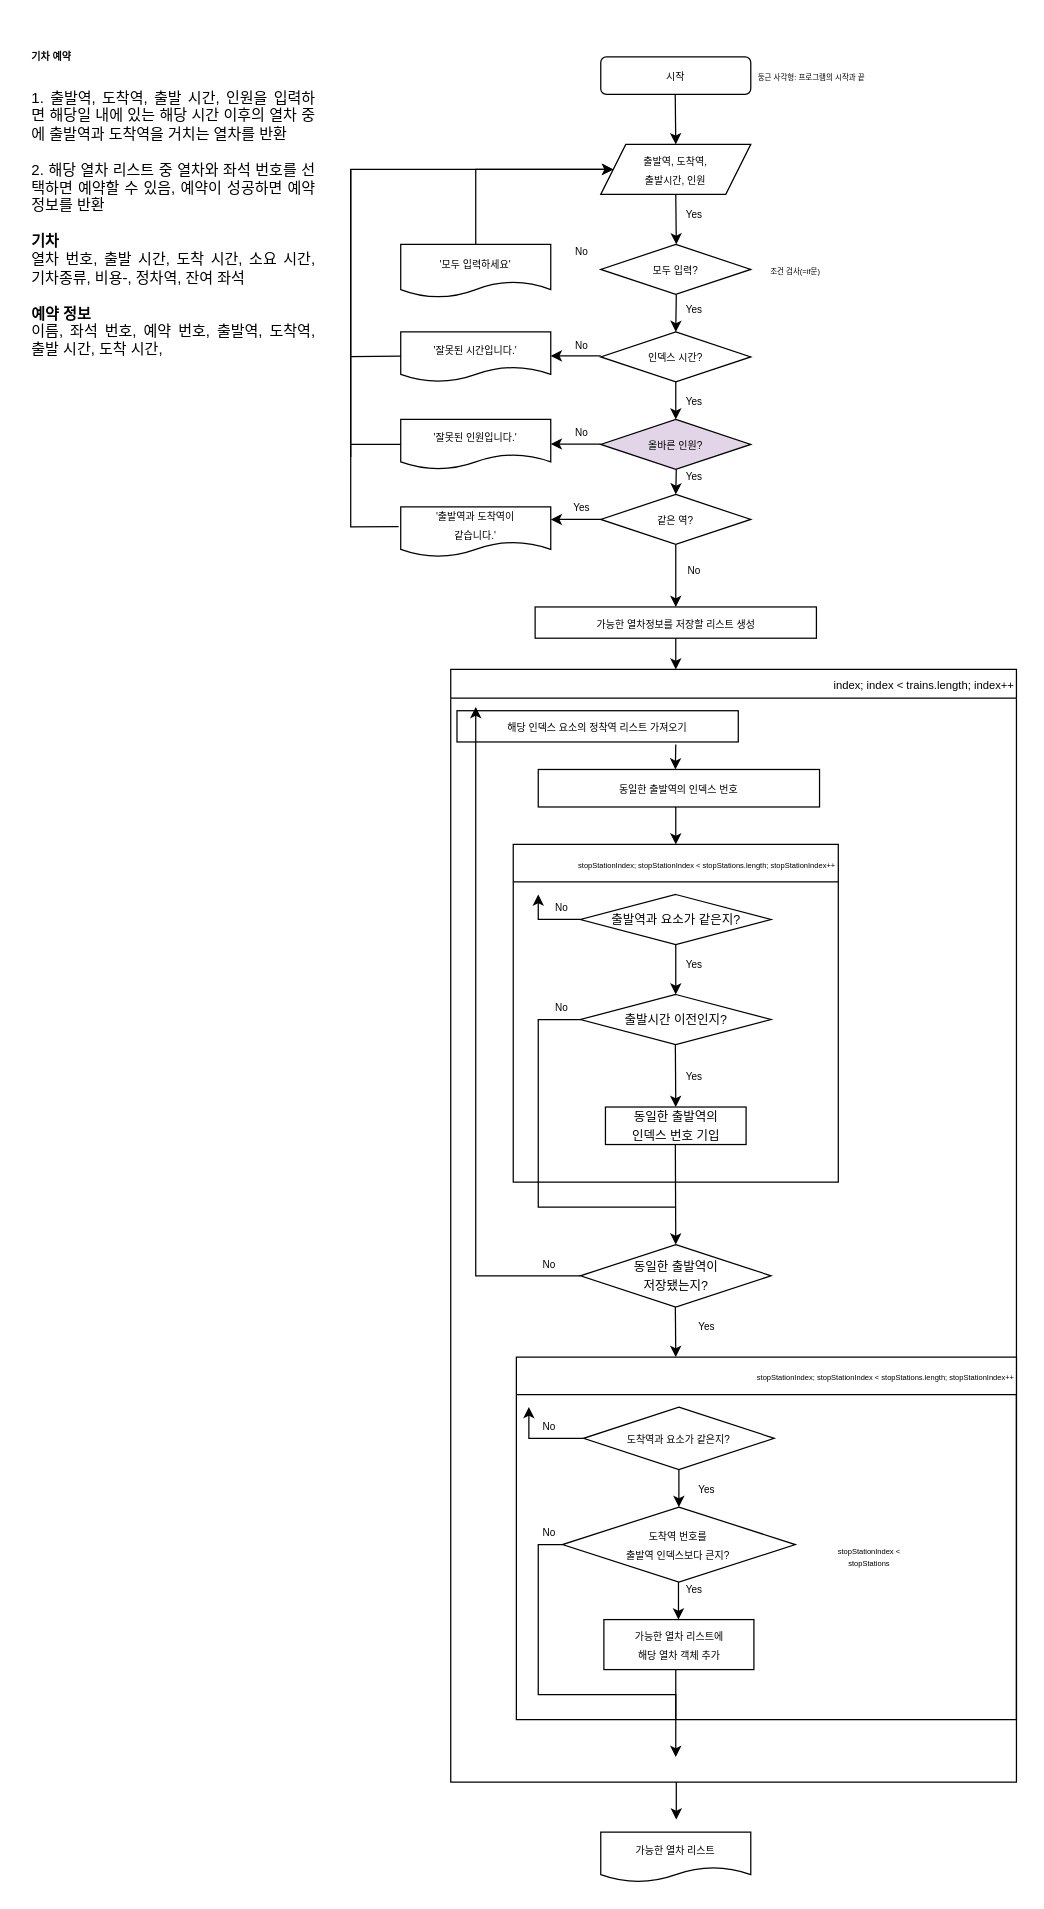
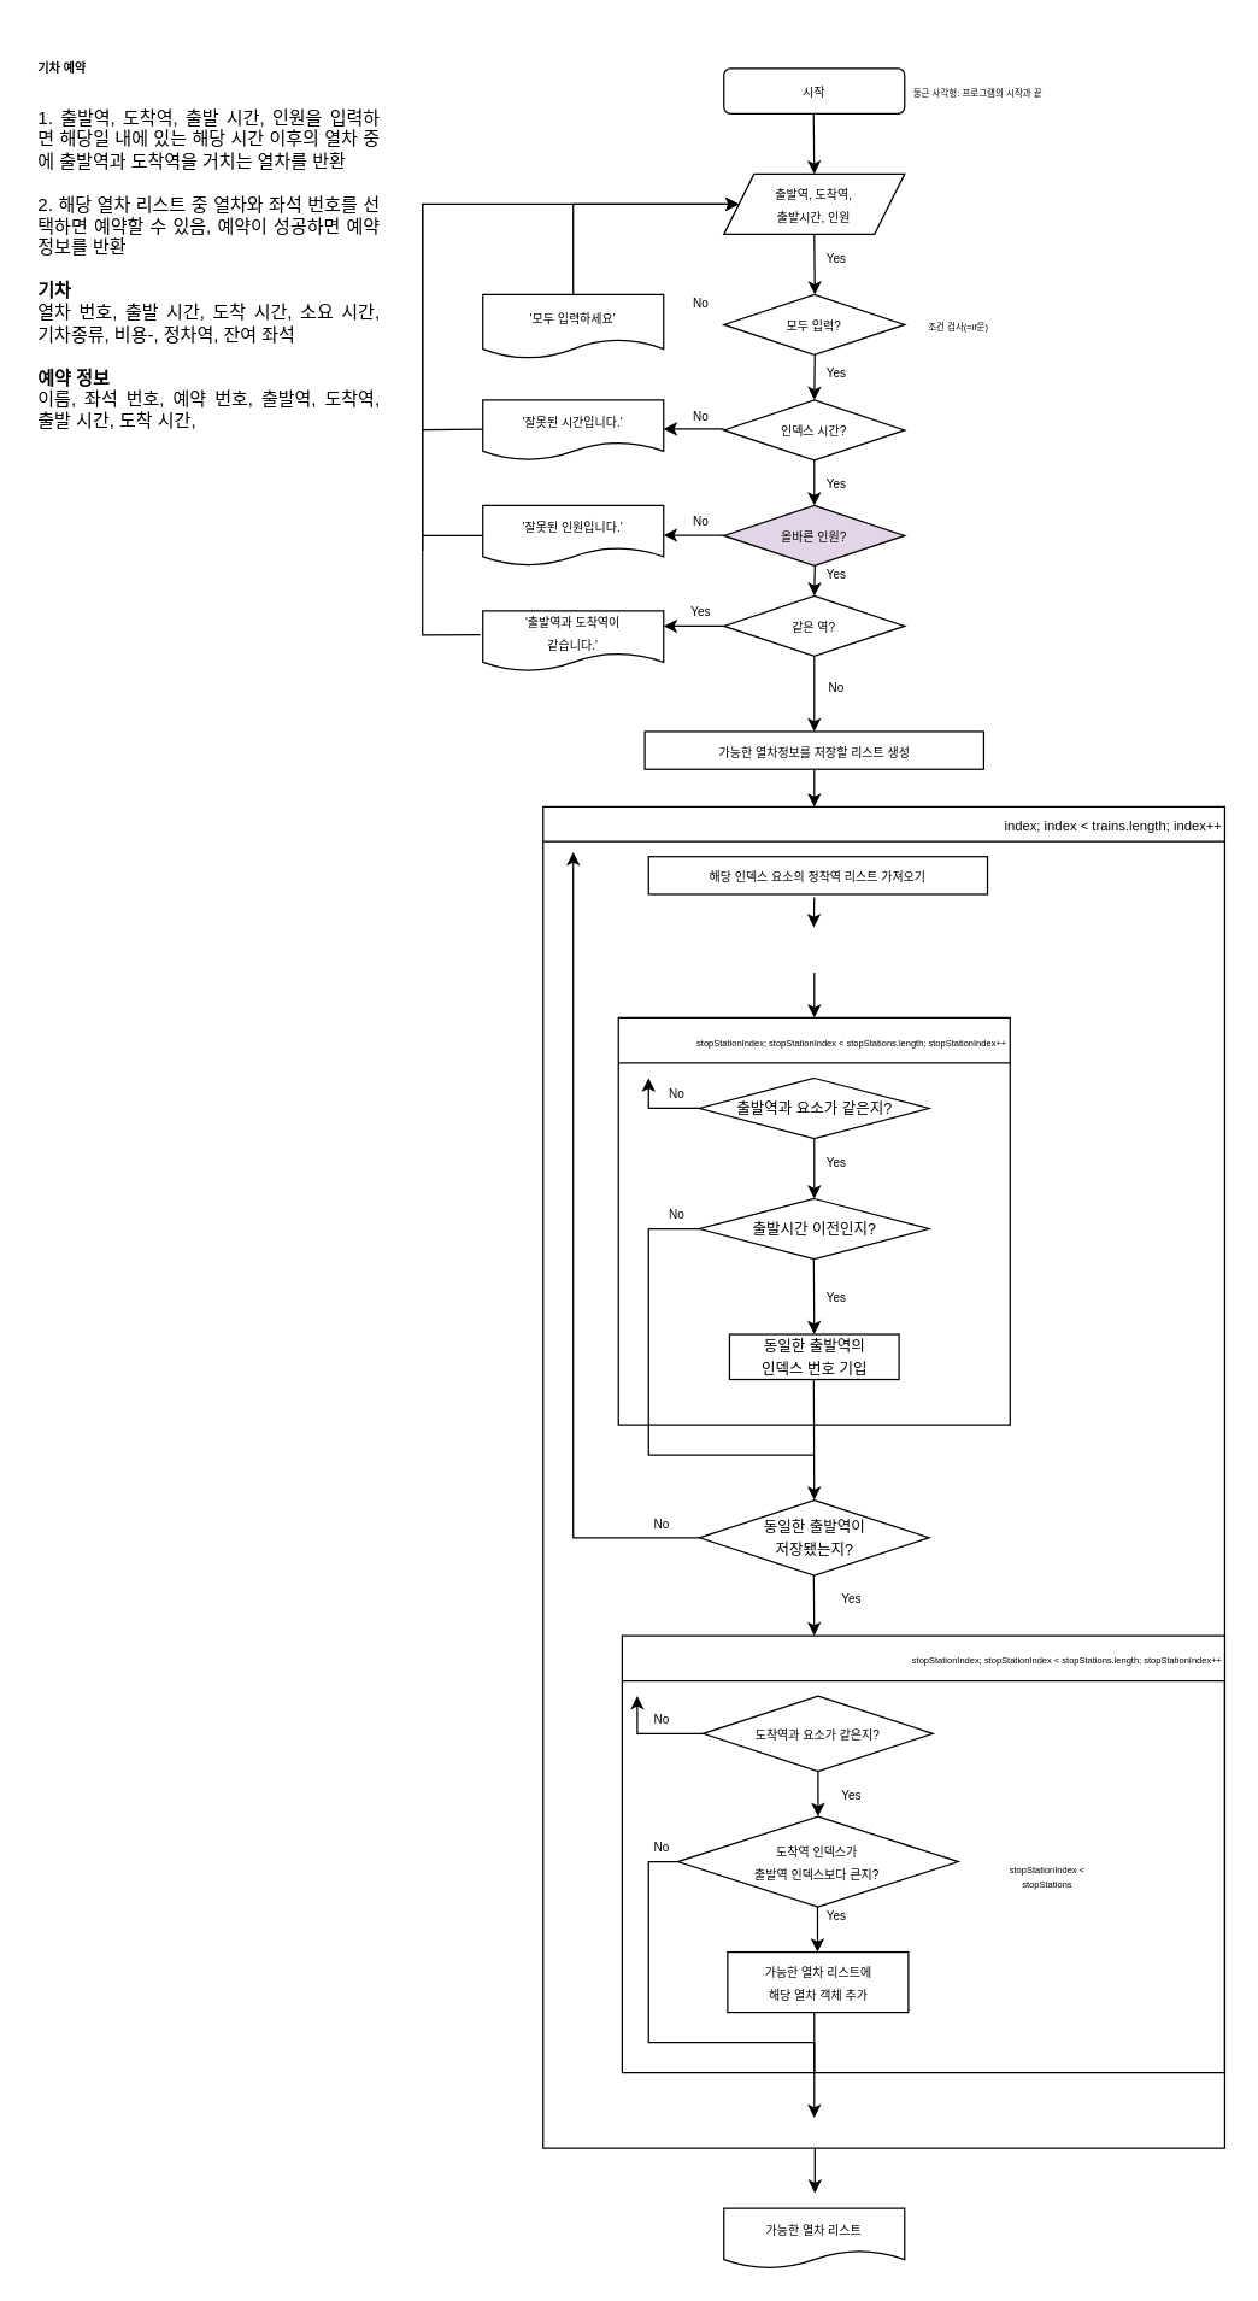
- <mxCell id="42" value="&lt;font style=&quot;font-size: 8px;&quot;&gt;해당 인덱스 요소의 정착역 리스트 가져오기&lt;/font&gt;" style="whiteSpace=wrap;html=1;" vertex="1" parent="30"><mxGeometry x="5" y="33" width="225" height="25" as="geometry" /></mxCell>
+ <mxCell id="42" value="&lt;font style=&quot;font-size: 8px;&quot;&gt;해당 인덱스 요소의 정착역 리스트 가져오기&lt;/font&gt;" style="whiteSpace=wrap;html=1;" vertex="1" parent="30"><mxGeometry x="70" y="33" width="225" height="25" as="geometry" /></mxCell>
- <mxCell id="43" value="&lt;font style=&quot;font-size: 8px;&quot;&gt;동일한 출발역의 인덱스 번호&lt;/font&gt;" style="whiteSpace=wrap;html=1;" vertex="1" parent="30"><mxGeometry x="70" y="80" width="225" height="30" as="geometry" /></mxCell>
- <mxCell id="49" value="&lt;font style=&quot;font-size: 8px;&quot;&gt;도착역 번호를&lt;br&gt;출발역 인덱스보다 큰지?&lt;/font&gt;" style="rhombus;whiteSpace=wrap;html=1;" vertex="1" parent="46"><mxGeometry x="36.88" y="120" width="186.25" height="60" as="geometry" /></mxCell>
+ <mxCell id="49" value="&lt;font style=&quot;font-size: 8px;&quot;&gt;도착역 인덱스가&lt;br&gt;출발역 인덱스보다 큰지?&lt;/font&gt;" style="rhombus;whiteSpace=wrap;html=1;" vertex="1" parent="46"><mxGeometry x="36.88" y="120" width="186.25" height="60" as="geometry" /></mxCell>
